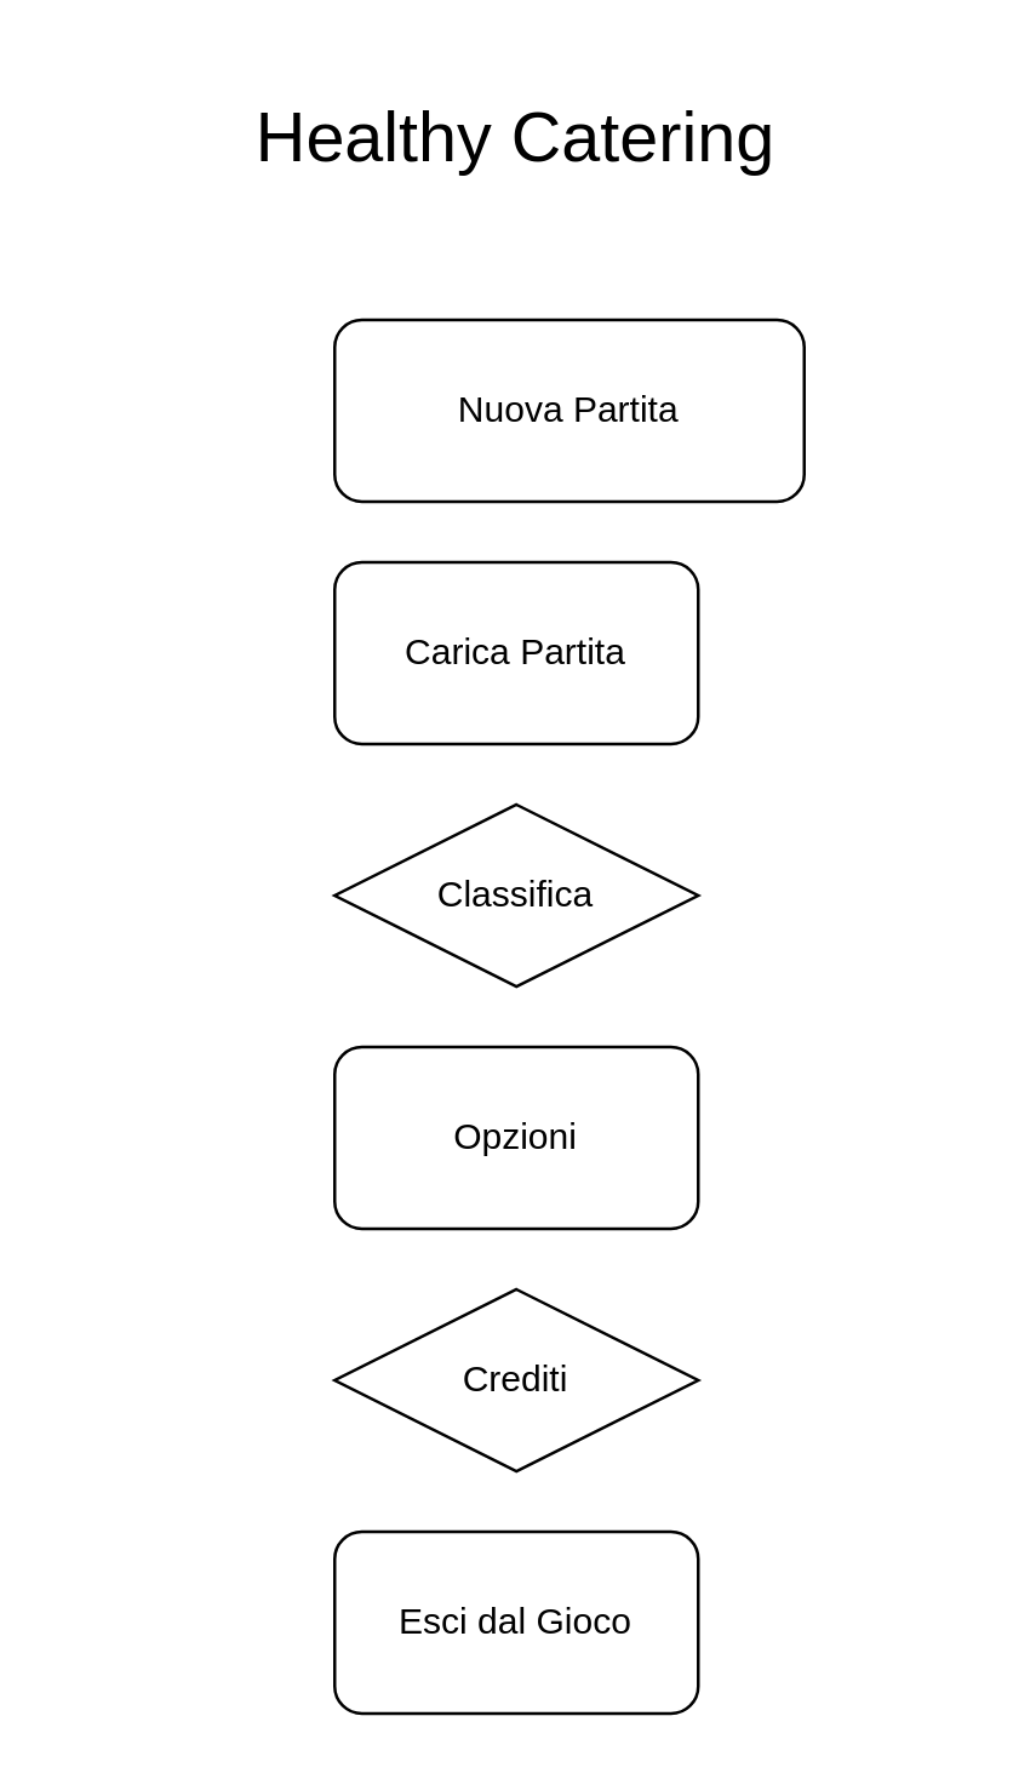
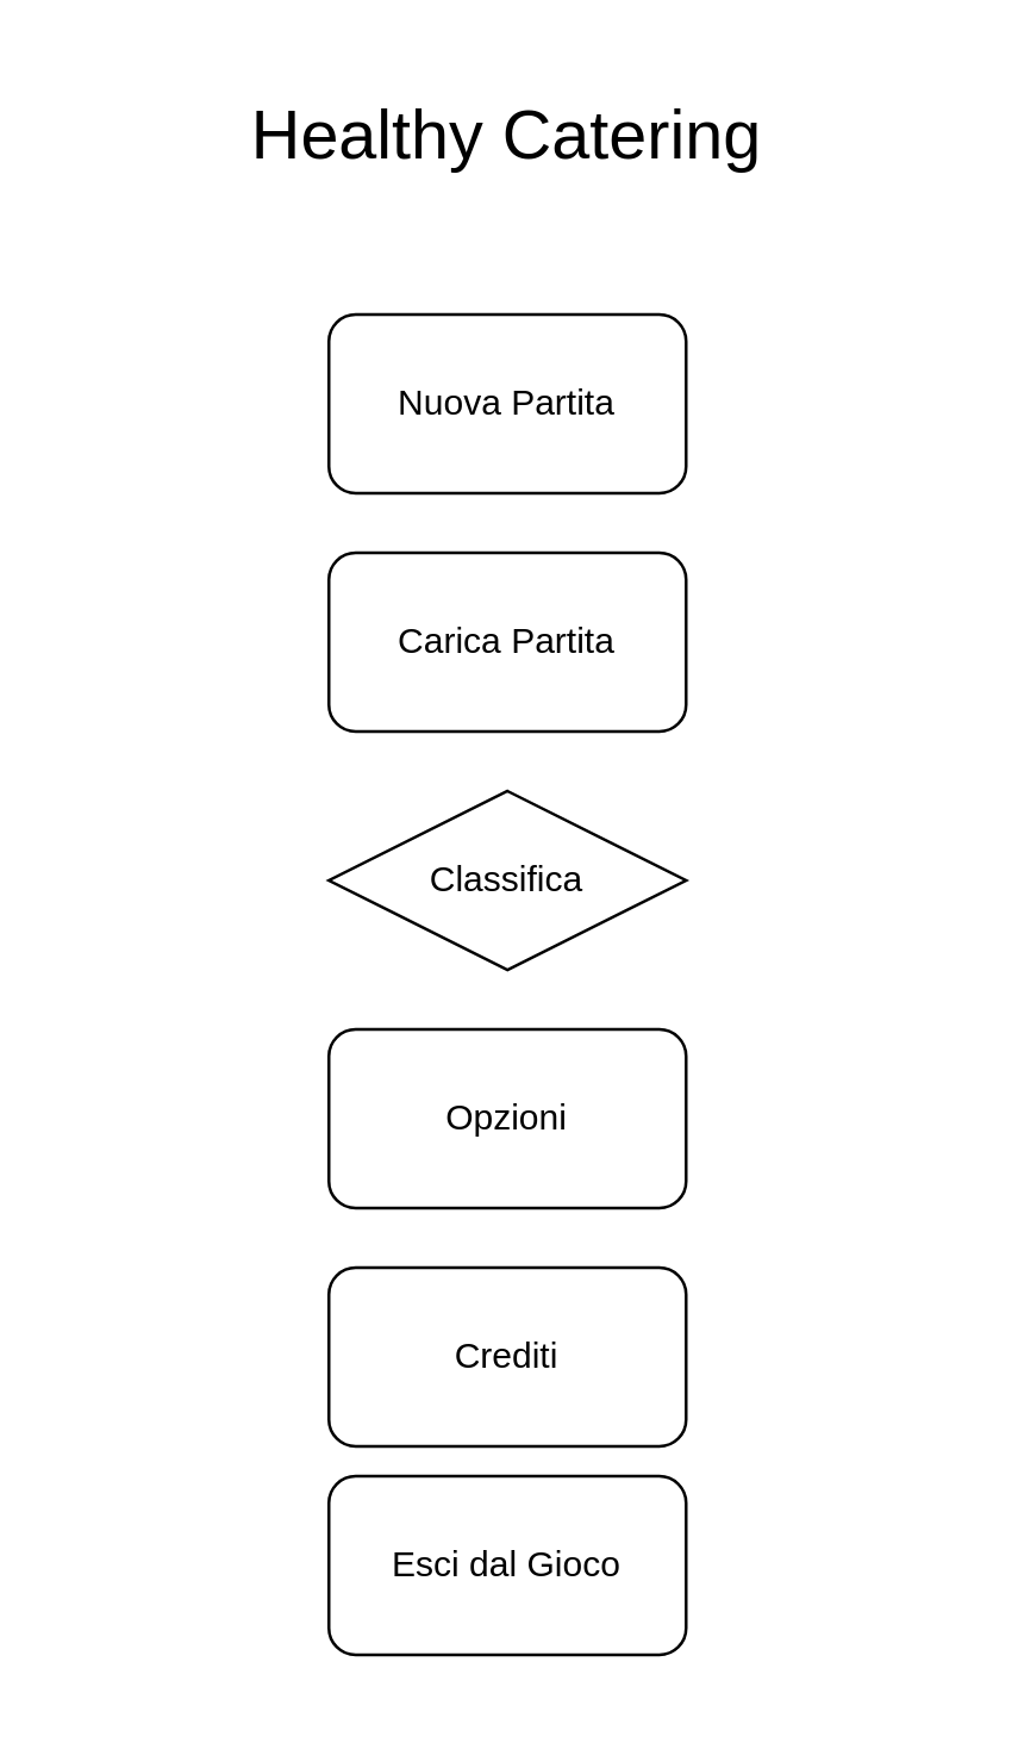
- <mxCell id="2" value="Nuova Partita" style="rounded=1;whiteSpace=wrap;html=1;" vertex="1" parent="1"><mxGeometry x="110" y="105" width="155" height="60" as="geometry" /></mxCell>
+ <mxCell id="2" value="Nuova Partita" style="rounded=1;whiteSpace=wrap;html=1;" vertex="1" parent="1"><mxGeometry x="110" y="105" width="120" height="60" as="geometry" /></mxCell>
- <mxCell id="6" value="Crediti" style="rhombus;whiteSpace=wrap;html=1;" vertex="1" parent="1"><mxGeometry x="110" y="425" width="120" height="60" as="geometry" /></mxCell>
+ <mxCell id="6" value="Crediti" style="rounded=1;whiteSpace=wrap;html=1;" vertex="1" parent="1"><mxGeometry x="110" y="425" width="120" height="60" as="geometry" /></mxCell>
- <mxCell id="7" value="Esci dal Gioco" style="rounded=1;whiteSpace=wrap;html=1;" vertex="1" parent="1"><mxGeometry x="110" y="505" width="120" height="60" as="geometry" /></mxCell>
+ <mxCell id="7" value="Esci dal Gioco" style="rounded=1;whiteSpace=wrap;html=1;" vertex="1" parent="1"><mxGeometry x="110" y="495" width="120" height="60" as="geometry" /></mxCell>
